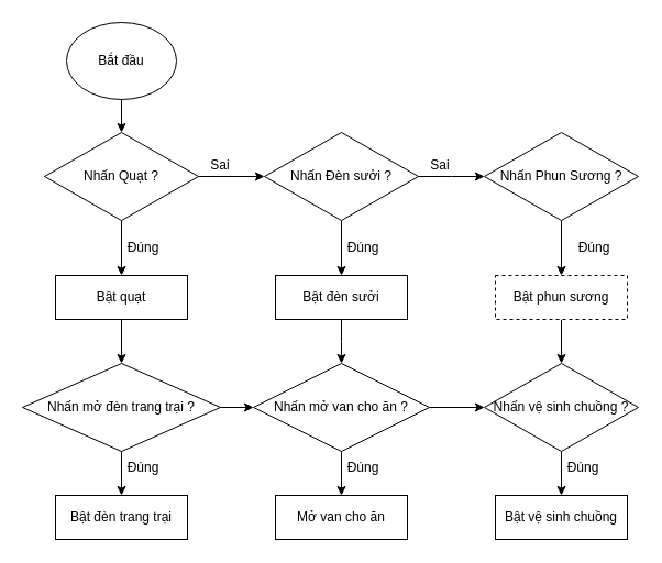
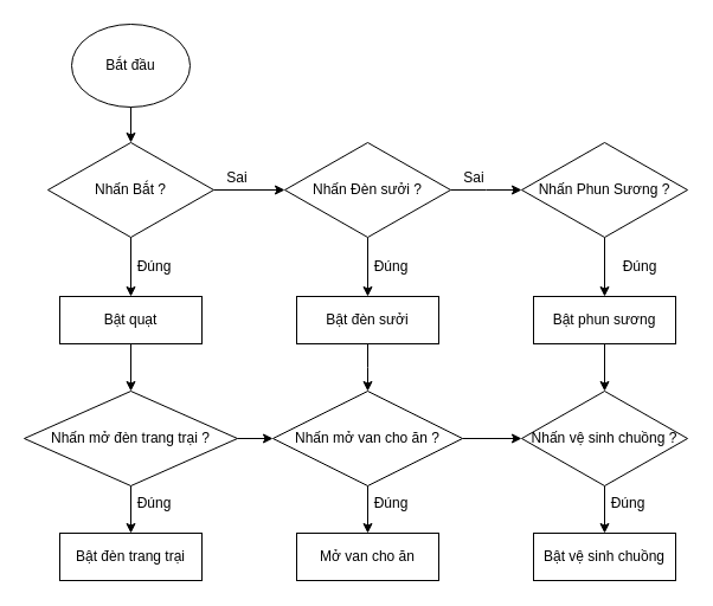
- <mxCell id="4" value="Nhấn Quạt ?" style="rhombus;whiteSpace=wrap;html=1;" vertex="1" parent="1"><mxGeometry x="40" y="120" width="140" height="80" as="geometry" /></mxCell>
+ <mxCell id="4" value="Nhấn Bắt ?" style="rhombus;whiteSpace=wrap;html=1;" vertex="1" parent="1"><mxGeometry x="40" y="120" width="140" height="80" as="geometry" /></mxCell>
- <mxCell id="21" value="Bật phun sương" style="rounded=0;whiteSpace=wrap;html=1;dashed=1;" vertex="1" parent="1"><mxGeometry x="450" y="250" width="120" height="40" as="geometry" /></mxCell>
+ <mxCell id="21" value="Bật phun sương" style="rounded=0;whiteSpace=wrap;html=1;" vertex="1" parent="1"><mxGeometry x="450" y="250" width="120" height="40" as="geometry" /></mxCell>
